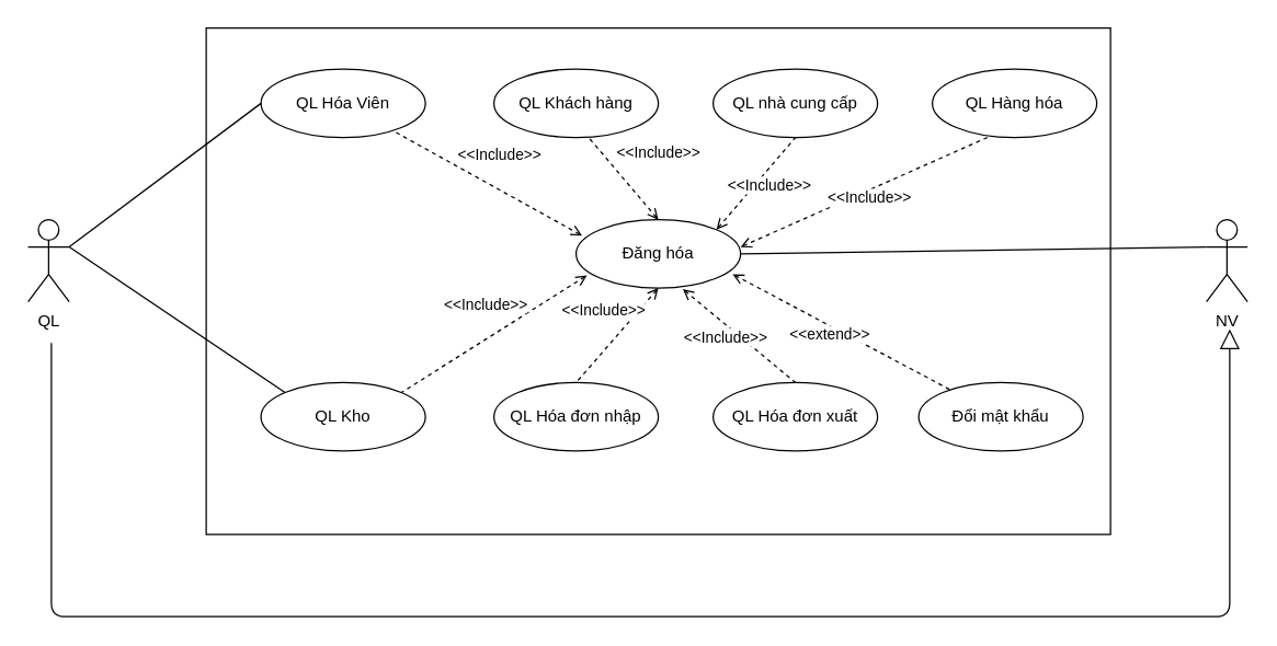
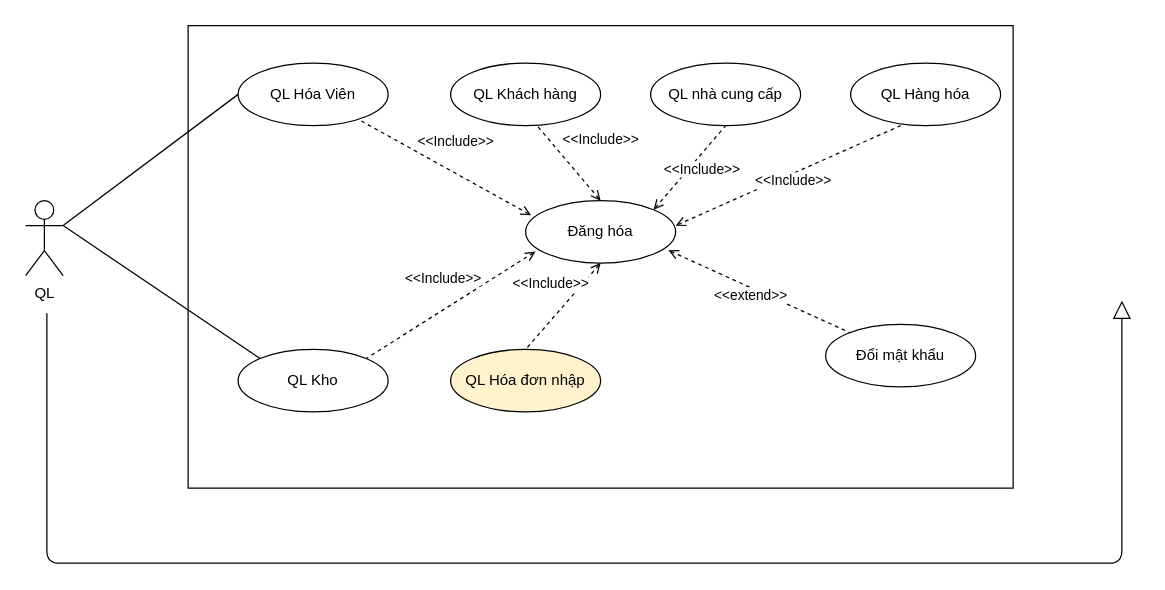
- <mxCell id="25" value="" style="endArrow=none;html=1;strokeWidth=1;entryX=0;entryY=0.333;entryDx=0;entryDy=0;entryPerimeter=0;exitX=1;exitY=0.5;exitDx=0;exitDy=0;" parent="1" source="3" target="5" edge="1"><mxGeometry width="50" height="50" relative="1" as="geometry"><mxPoint x="520" y="270" as="sourcePoint" /><mxPoint x="570" y="220" as="targetPoint" /></mxGeometry></mxCell>
- <mxCell id="5" value="NV" style="shape=umlActor;verticalLabelPosition=bottom;verticalAlign=top;html=1;outlineConnect=0;" parent="1" vertex="1"><mxGeometry x="880" y="160" width="30" height="60" as="geometry" /></mxCell>
- <mxCell id="20" value="&amp;lt;&amp;lt;Include&amp;gt;&amp;gt;" style="html=1;verticalAlign=bottom;endArrow=none;dashed=1;endSize=8;entryX=0.5;entryY=0;entryDx=0;entryDy=0;exitX=0.649;exitY=1.015;exitDx=0;exitDy=0;exitPerimeter=0;endFill=0;startArrow=open;startFill=0;" parent="1" source="3" target="7" edge="1"><mxGeometry x="-0.02" y="-14" relative="1" as="geometry"><mxPoint x="457.574" y="222.678" as="sourcePoint" /><mxPoint x="312.426" y="306.322" as="targetPoint" /><mxPoint as="offset" /></mxGeometry></mxCell>
- <mxCell id="8" value="QL Hóa đơn nhập" style="ellipse;whiteSpace=wrap;html=1;" parent="1" vertex="1"><mxGeometry x="360" y="279" width="120" height="50" as="geometry" /></mxCell>
+ <mxCell id="8" value="QL Hóa đơn nhập" style="ellipse;whiteSpace=wrap;html=1;fillColor=#fff2cc;" parent="1" vertex="1"><mxGeometry x="360" y="279" width="120" height="50" as="geometry" /></mxCell>
- <mxCell id="7" value="QL Hóa đơn xuất" style="ellipse;whiteSpace=wrap;html=1;" parent="1" vertex="1"><mxGeometry x="520" y="279" width="120" height="50" as="geometry" /></mxCell>
- <mxCell id="13" value="Đổi mật khẩu" style="ellipse;whiteSpace=wrap;html=1;" parent="1" vertex="1"><mxGeometry x="670" y="279" width="120" height="50" as="geometry" /></mxCell>
+ <mxCell id="13" value="Đổi mật khẩu" style="ellipse;whiteSpace=wrap;html=1;" parent="1" vertex="1"><mxGeometry x="660" y="259" width="120" height="50" as="geometry" /></mxCell>
